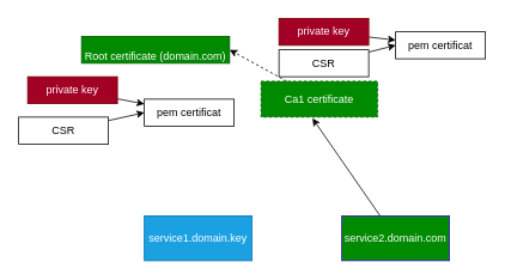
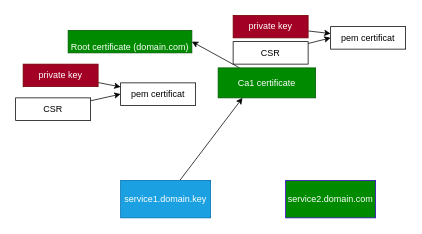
- <mxCell id="3" style="edgeStyle=none;html=1;entryX=1;entryY=0.5;entryDx=0;entryDy=0;dashed=1;" parent="1" source="4" target="2" edge="1"><mxGeometry relative="1" as="geometry" /></mxCell>
+ <mxCell id="3" style="edgeStyle=none;html=1;entryX=1;entryY=0.5;entryDx=0;entryDy=0;" parent="1" source="4" target="2" edge="1"><mxGeometry relative="1" as="geometry" /></mxCell>
- <mxCell id="4" value="Ca1 certificate" style="rounded=0;whiteSpace=wrap;html=1;fillColor=#008a00;fontColor=#ffffff;strokeColor=#005700;dashed=1;" parent="1" vertex="1"><mxGeometry x="290" y="90" width="130" height="40" as="geometry" /></mxCell>
+ <mxCell id="4" value="Ca1 certificate" style="rounded=0;whiteSpace=wrap;html=1;fillColor=#008a00;fontColor=#ffffff;strokeColor=#005700;" parent="1" vertex="1"><mxGeometry x="290" y="90" width="130" height="40" as="geometry" /></mxCell>
+ <mxCell id="5" style="edgeStyle=none;html=1;entryX=0.25;entryY=1;entryDx=0;entryDy=0;" parent="1" source="6" target="4" edge="1"><mxGeometry relative="1" as="geometry" /></mxCell>
- <mxCell id="7" style="edgeStyle=none;html=1;entryX=0.441;entryY=1.034;entryDx=0;entryDy=0;entryPerimeter=0;" parent="1" source="8" target="4" edge="1"><mxGeometry relative="1" as="geometry" /></mxCell>
